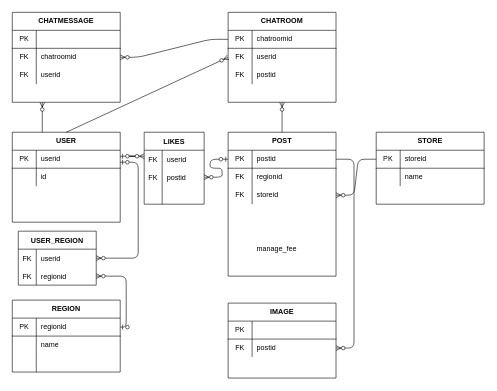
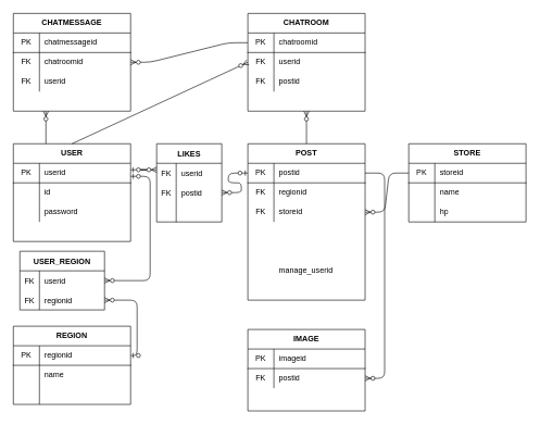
+ <mxCell id="93" value="chatmessageid" style="shape=partialRectangle;html=1;whiteSpace=wrap;connectable=0;fillColor=none;top=0;left=0;bottom=0;right=0;align=left;spacingLeft=6;overflow=hidden;" vertex="1" parent="91"><mxGeometry x="40" width="140" height="30" as="geometry" /></mxCell>
+ <mxCell id="11" value="password" style="shape=partialRectangle;html=1;whiteSpace=wrap;connectable=0;fillColor=none;top=0;left=0;bottom=0;right=0;align=left;spacingLeft=6;overflow=hidden;" vertex="1" parent="9"><mxGeometry x="40" width="140" height="30" as="geometry" /></mxCell>
+ <mxCell id="78" value="hp" style="shape=partialRectangle;html=1;whiteSpace=wrap;connectable=0;fillColor=none;top=0;left=0;bottom=0;right=0;align=left;spacingLeft=6;overflow=hidden;" vertex="1" parent="76"><mxGeometry x="40" width="140" height="30" as="geometry" /></mxCell>
- <mxCell id="25" value="manage_fee" style="shape=partialRectangle;html=1;whiteSpace=wrap;connectable=0;fillColor=none;top=0;left=0;bottom=0;right=0;align=left;spacingLeft=6;overflow=hidden;" vertex="1" parent="1"><mxGeometry x="420" y="400" width="140" height="30" as="geometry" /></mxCell>
+ <mxCell id="25" value="manage_userid" style="shape=partialRectangle;html=1;whiteSpace=wrap;connectable=0;fillColor=none;top=0;left=0;bottom=0;right=0;align=left;spacingLeft=6;overflow=hidden;" vertex="1" parent="1"><mxGeometry x="420" y="400" width="140" height="30" as="geometry" /></mxCell>
+ <mxCell id="62" value="imageid" style="shape=partialRectangle;html=1;whiteSpace=wrap;connectable=0;fillColor=none;top=0;left=0;bottom=0;right=0;align=left;spacingLeft=6;overflow=hidden;" vertex="1" parent="60"><mxGeometry x="40" width="140" height="30" as="geometry" /></mxCell>
